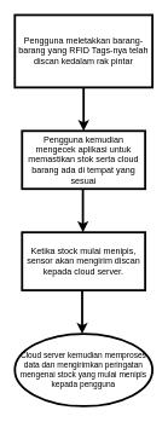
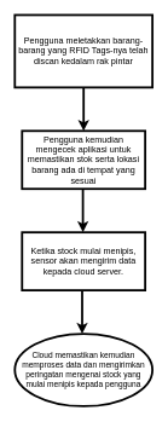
- <mxCell id="4" value="&lt;div style=&quot;&quot;&gt;&lt;span style=&quot;background-color: initial;&quot;&gt;Pengguna kemudian mengecek aplikasi untuk memastikan stok serta cloud barang ada di tempat yang sesuai&lt;/span&gt;&lt;/div&gt;" style="rounded=0;whiteSpace=wrap;html=1;strokeWidth=3;fontSize=12;align=center;" vertex="1" parent="1"><mxGeometry x="30" y="180" width="170" height="80" as="geometry" /></mxCell>
+ <mxCell id="4" value="&lt;div style=&quot;&quot;&gt;&lt;span style=&quot;background-color: initial;&quot;&gt;Pengguna kemudian mengecek aplikasi untuk memastikan stok serta lokasi barang ada di tempat yang sesuai&lt;/span&gt;&lt;/div&gt;" style="rounded=0;whiteSpace=wrap;html=1;strokeWidth=3;fontSize=12;align=center;" vertex="1" parent="1"><mxGeometry x="30" y="180" width="170" height="80" as="geometry" /></mxCell>
- <mxCell id="5" value="Ketika stock mulai menipis, sensor akan mengirim discan kepada cloud server." style="rounded=0;whiteSpace=wrap;html=1;strokeWidth=3;fontSize=12;" vertex="1" parent="1"><mxGeometry x="30" y="320" width="170" height="80" as="geometry" /></mxCell>
+ <mxCell id="5" value="Ketika stock mulai menipis, sensor akan mengirim data kepada cloud server." style="rounded=0;whiteSpace=wrap;html=1;strokeWidth=3;fontSize=12;" vertex="1" parent="1"><mxGeometry x="30" y="320" width="170" height="80" as="geometry" /></mxCell>
- <mxCell id="8" value="&lt;font style=&quot;font-size: 11px;&quot;&gt;Cloud server kemudian memproses data dan mengirimkan peringatan mengenai stock yang mulai menipis kepada pengguna&lt;/font&gt;" style="ellipse;whiteSpace=wrap;html=1;fontSize=11;strokeWidth=3;" vertex="1" parent="1"><mxGeometry x="20" y="460" width="190" height="100" as="geometry" /></mxCell>
+ <mxCell id="8" value="&lt;font style=&quot;font-size: 11px;&quot;&gt;Cloud memastikan kemudian memproses data dan mengirimkan peringatan mengenai stock yang mulai menipis kepada pengguna&lt;/font&gt;" style="ellipse;whiteSpace=wrap;html=1;fontSize=11;strokeWidth=3;" vertex="1" parent="1"><mxGeometry x="20" y="460" width="190" height="100" as="geometry" /></mxCell>
